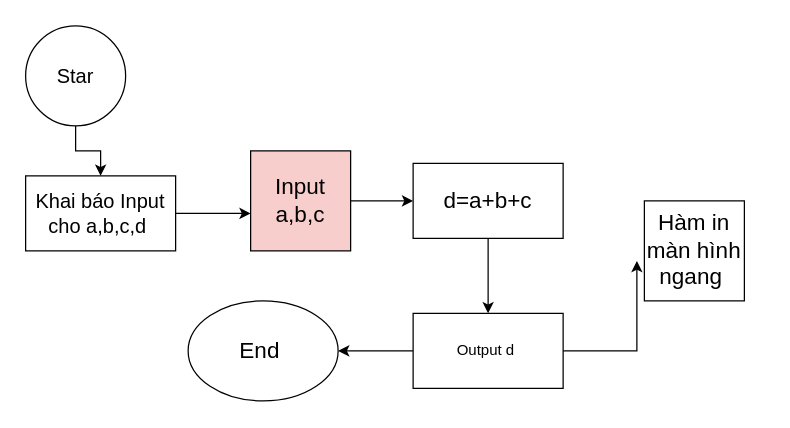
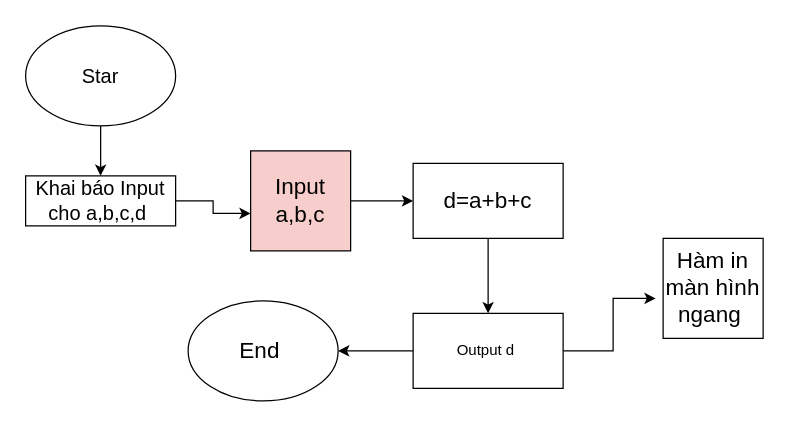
- <mxCell id="3" value="&lt;font size=&quot;3&quot;&gt;Star&lt;/font&gt;" style="ellipse;whiteSpace=wrap;html=1;" vertex="1" parent="1"><mxGeometry x="20" y="20" width="80" height="80" as="geometry" /></mxCell>
+ <mxCell id="3" value="&lt;font size=&quot;3&quot;&gt;Star&lt;/font&gt;" style="ellipse;whiteSpace=wrap;html=1;" vertex="1" parent="1"><mxGeometry x="20" y="20" width="120" height="80" as="geometry" /></mxCell>
- <mxCell id="4" value="&lt;font size=&quot;3&quot;&gt;Khai báo Input cho a,b,c,d&amp;nbsp;&lt;/font&gt;" style="rounded=0;whiteSpace=wrap;html=1;" vertex="1" parent="1"><mxGeometry x="20" y="140" width="120" height="60" as="geometry" /></mxCell>
+ <mxCell id="4" value="&lt;font size=&quot;3&quot;&gt;Khai báo Input cho a,b,c,d&amp;nbsp;&lt;/font&gt;" style="rounded=0;whiteSpace=wrap;html=1;" vertex="1" parent="1"><mxGeometry x="20" y="140" width="120" height="40" as="geometry" /></mxCell>
- <mxCell id="12" value="&lt;font style=&quot;font-size: 18px;&quot;&gt;Hàm in &lt;font style=&quot;&quot;&gt;màn &lt;/font&gt;hình ngang&amp;nbsp;&lt;/font&gt;" style="whiteSpace=wrap;html=1;aspect=fixed;" vertex="1" parent="1"><mxGeometry x="515" y="160" width="80" height="80" as="geometry" /></mxCell>
+ <mxCell id="12" value="&lt;font style=&quot;font-size: 18px;&quot;&gt;Hàm in &lt;font style=&quot;&quot;&gt;màn &lt;/font&gt;hình ngang&amp;nbsp;&lt;/font&gt;" style="whiteSpace=wrap;html=1;aspect=fixed;" vertex="1" parent="1"><mxGeometry x="530" y="190" width="80" height="80" as="geometry" /></mxCell>
